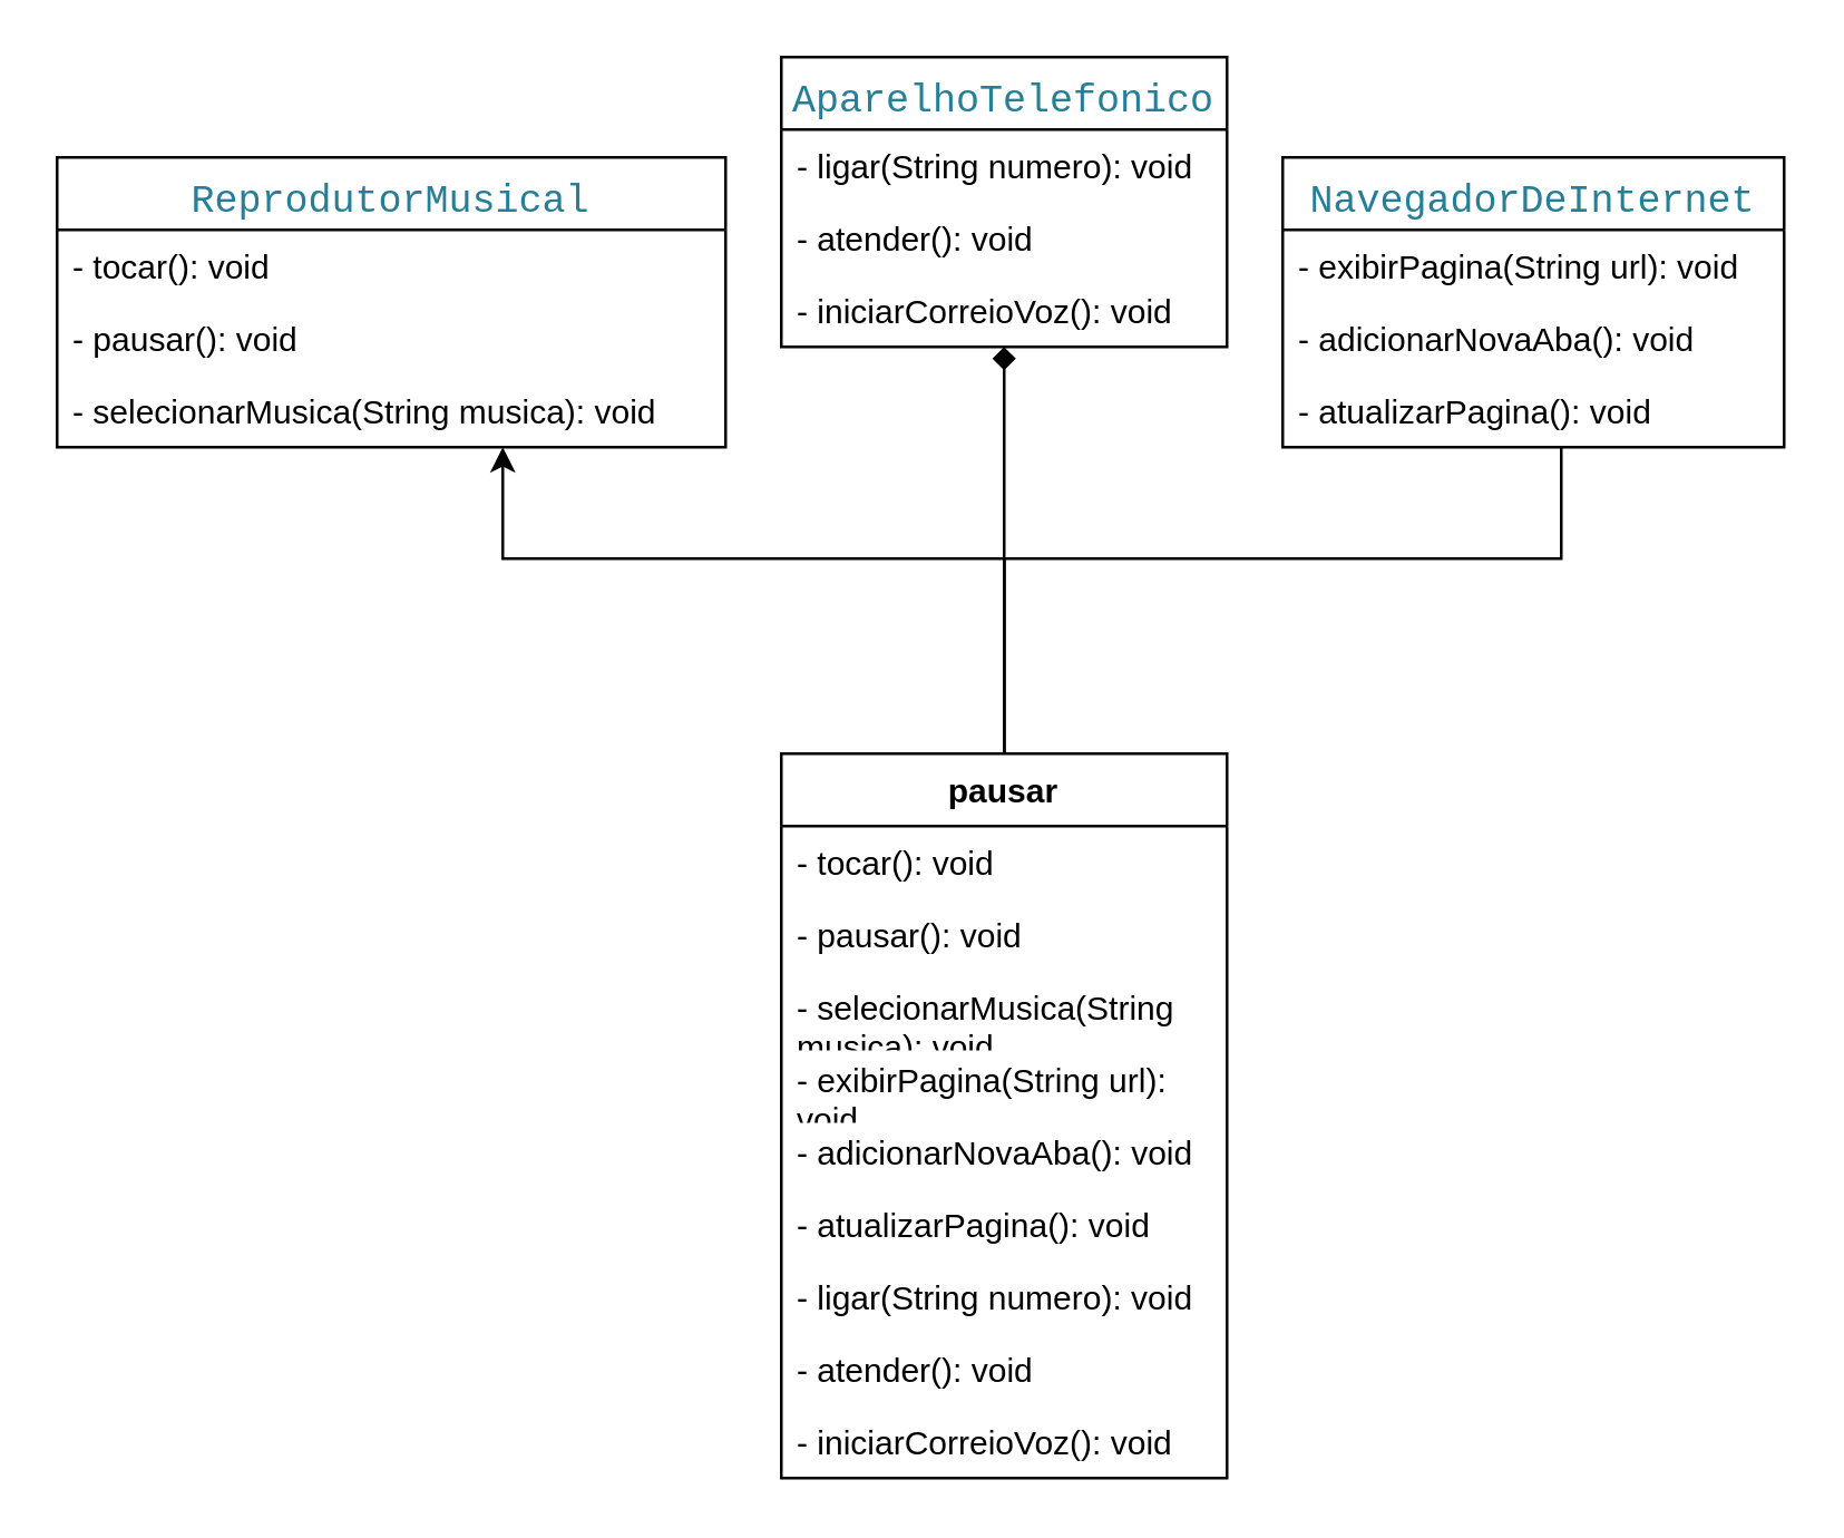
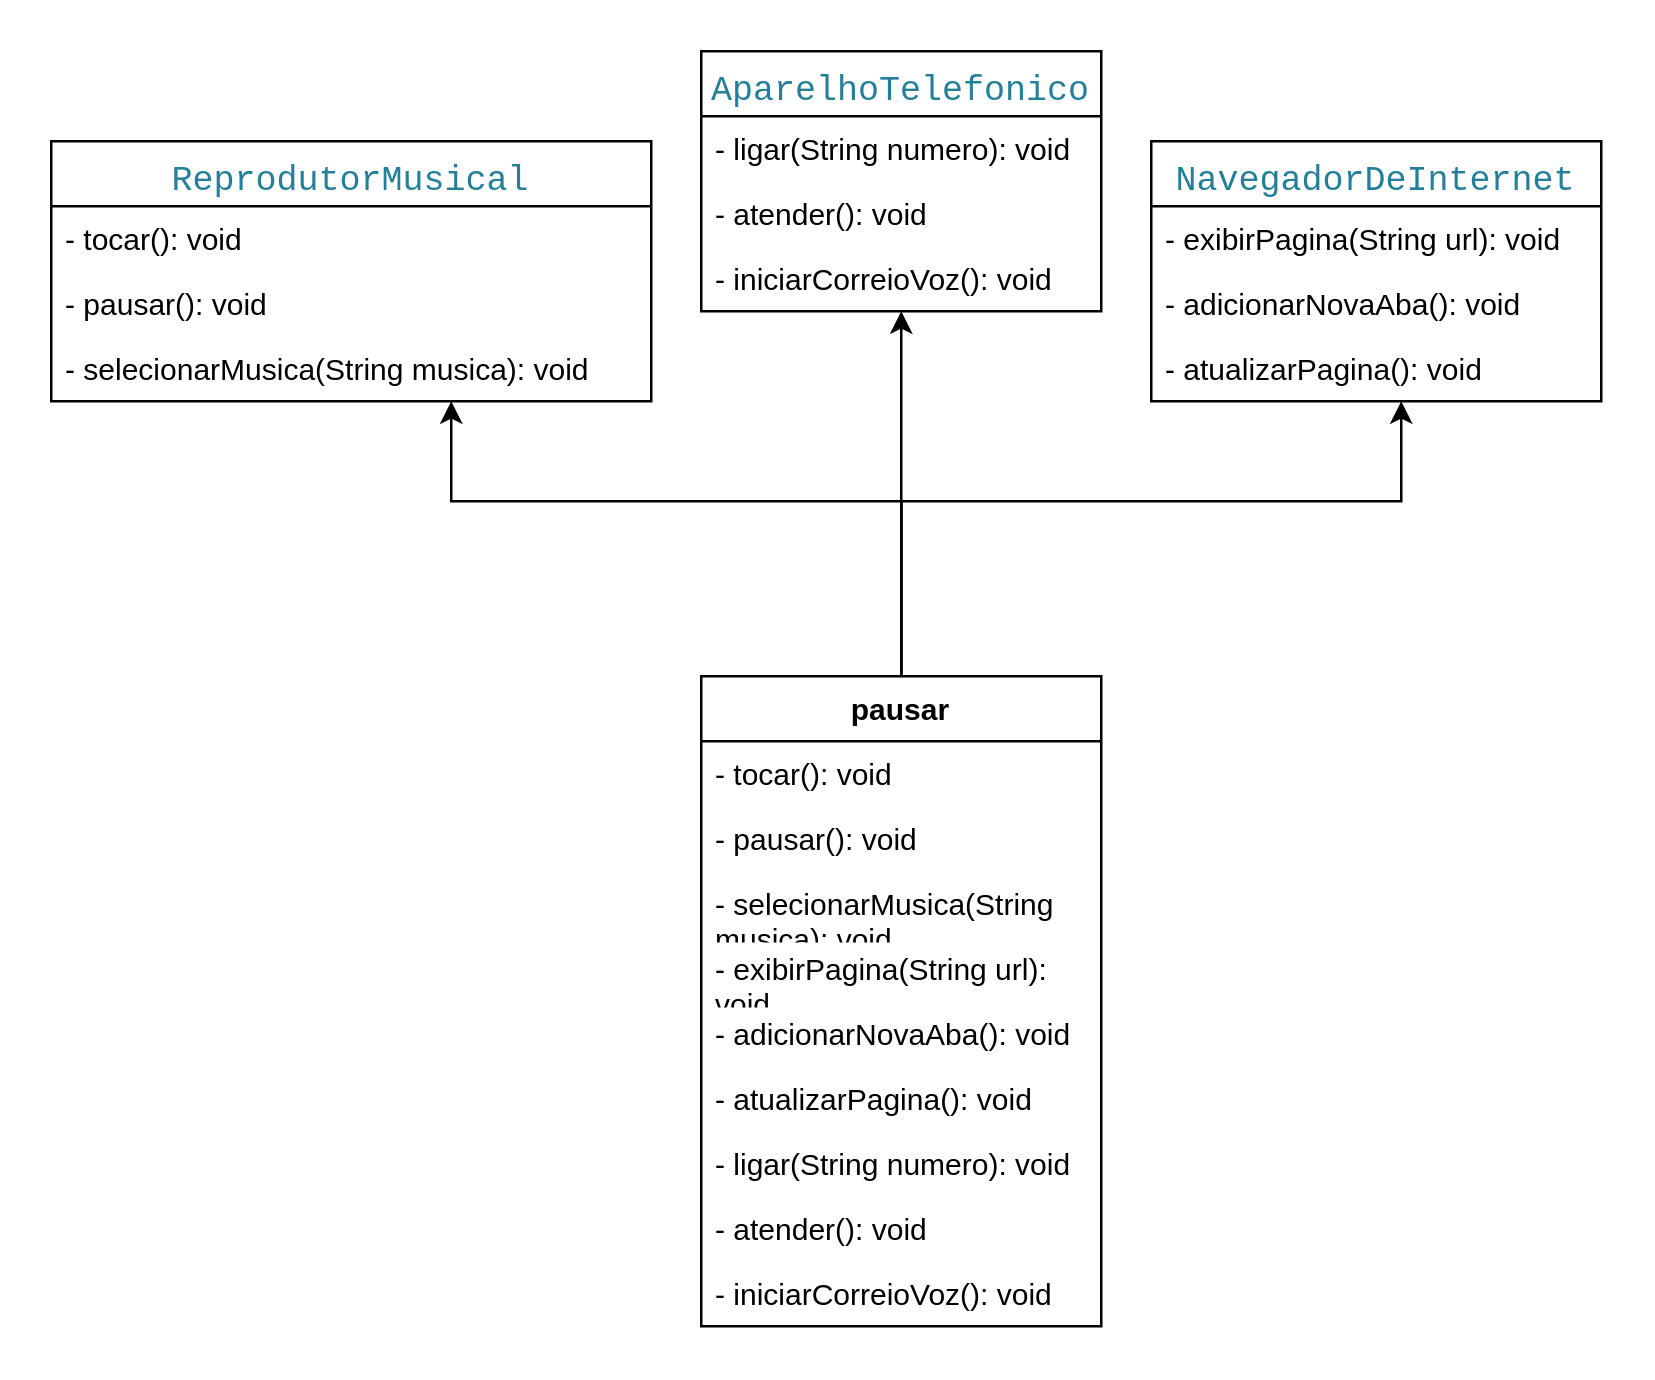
- <mxCell id="2" value="" style="edgeStyle=orthogonalEdgeStyle;rounded=0;orthogonalLoop=1;jettySize=auto;html=1;endArrow=diamond;" edge="1" parent="1" source="5" target="15"><mxGeometry relative="1" as="geometry" /></mxCell>
+ <mxCell id="2" value="" style="edgeStyle=orthogonalEdgeStyle;rounded=0;orthogonalLoop=1;jettySize=auto;html=1;" edge="1" parent="1" source="5" target="15"><mxGeometry relative="1" as="geometry" /></mxCell>
- <mxCell id="4" value="" style="edgeStyle=orthogonalEdgeStyle;rounded=0;orthogonalLoop=1;jettySize=auto;html=1;endArrow=none;" edge="1" parent="1" source="5" target="23"><mxGeometry relative="1" as="geometry"><Array as="points"><mxPoint x="360" y="200" /><mxPoint x="560" y="200" /></Array></mxGeometry></mxCell>
+ <mxCell id="4" value="" style="edgeStyle=orthogonalEdgeStyle;rounded=0;orthogonalLoop=1;jettySize=auto;html=1;" edge="1" parent="1" source="5" target="23"><mxGeometry relative="1" as="geometry"><Array as="points"><mxPoint x="360" y="200" /><mxPoint x="560" y="200" /></Array></mxGeometry></mxCell>
